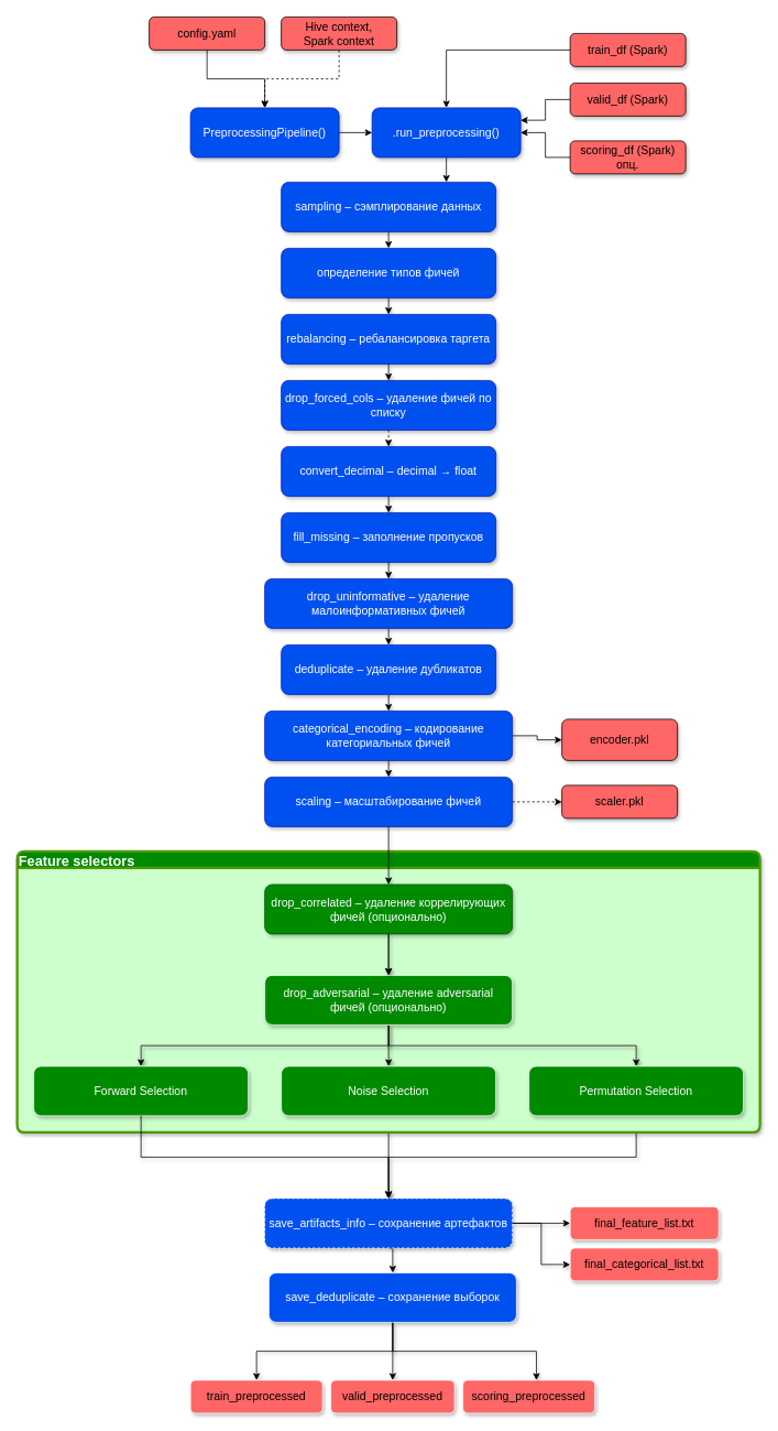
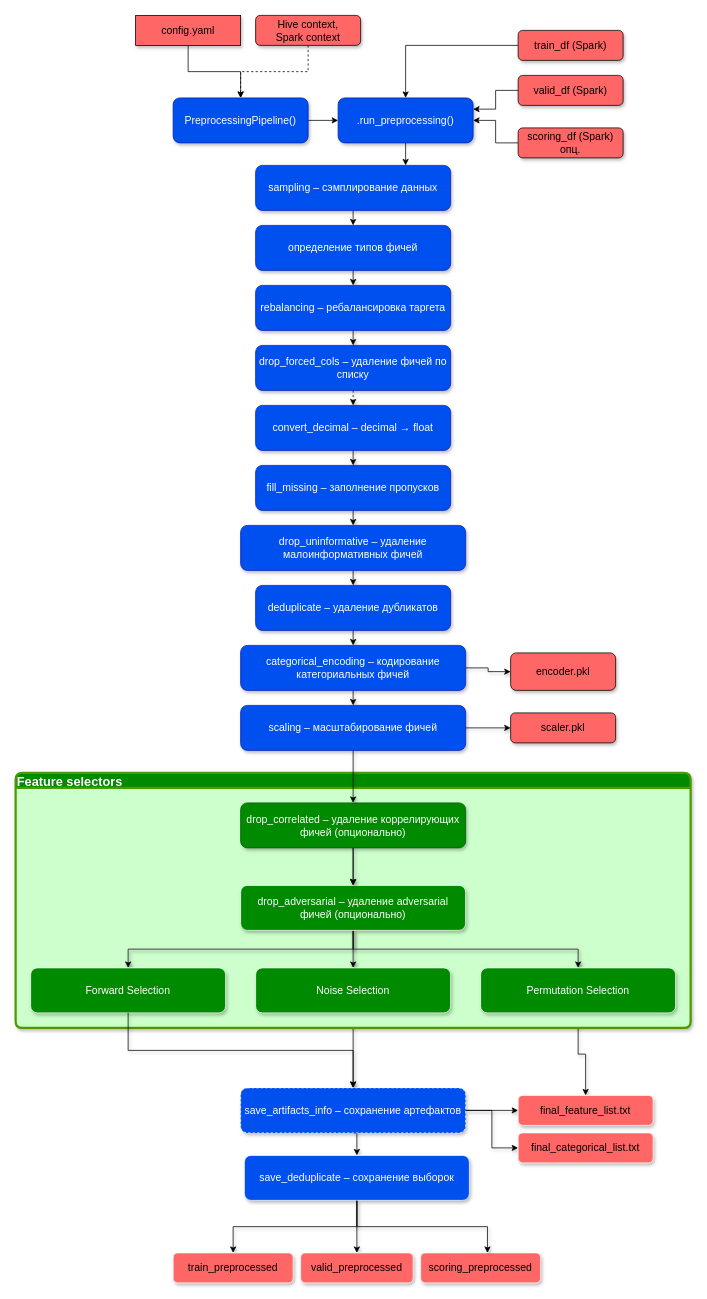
- <mxCell id="49" value="config.yaml" style="rounded=1;whiteSpace=wrap;html=1;fillColor=#ff6666;strokeColor=#000000;shadow=1;fontSize=14;" parent="1" vertex="1"><mxGeometry x="180" y="20" width="140" height="40" as="geometry" /></mxCell>
+ <mxCell id="49" value="config.yaml" style="whiteSpace=wrap;html=1;fillColor=#ff6666;strokeColor=#000000;shadow=1;fontSize=14;rounded=0;" parent="1" vertex="1"><mxGeometry x="180" y="20" width="140" height="40" as="geometry" /></mxCell>
- <mxCell id="41" style="edgeStyle=orthogonalEdgeStyle;rounded=0;orthogonalLoop=1;jettySize=auto;html=1;exitX=1;exitY=0.5;exitDx=0;exitDy=0;entryX=0;entryY=0.5;entryDx=0;entryDy=0;shadow=1;fontSize=14;dashed=1;" parent="1" source="42" target="44" edge="1"><mxGeometry relative="1" as="geometry" /></mxCell>
+ <mxCell id="41" style="edgeStyle=orthogonalEdgeStyle;rounded=0;orthogonalLoop=1;jettySize=auto;html=1;exitX=1;exitY=0.5;exitDx=0;exitDy=0;entryX=0;entryY=0.5;entryDx=0;entryDy=0;shadow=1;fontSize=14;" parent="1" source="42" target="44" edge="1"><mxGeometry relative="1" as="geometry" /></mxCell>
- <mxCell id="27" style="edgeStyle=orthogonalEdgeStyle;rounded=0;orthogonalLoop=1;jettySize=auto;html=1;exitX=0.5;exitY=1;exitDx=0;exitDy=0;entryX=0.5;entryY=0;entryDx=0;entryDy=0;shadow=1;" parent="1" source="63" target="31" edge="1"><mxGeometry relative="1" as="geometry" /></mxCell>
+ <mxCell id="27" style="edgeStyle=orthogonalEdgeStyle;rounded=0;orthogonalLoop=1;jettySize=auto;html=1;exitX=0.5;exitY=1;exitDx=0;exitDy=0;shadow=1;" parent="1" source="63" target="46" edge="1"><mxGeometry relative="1" as="geometry" /></mxCell>
